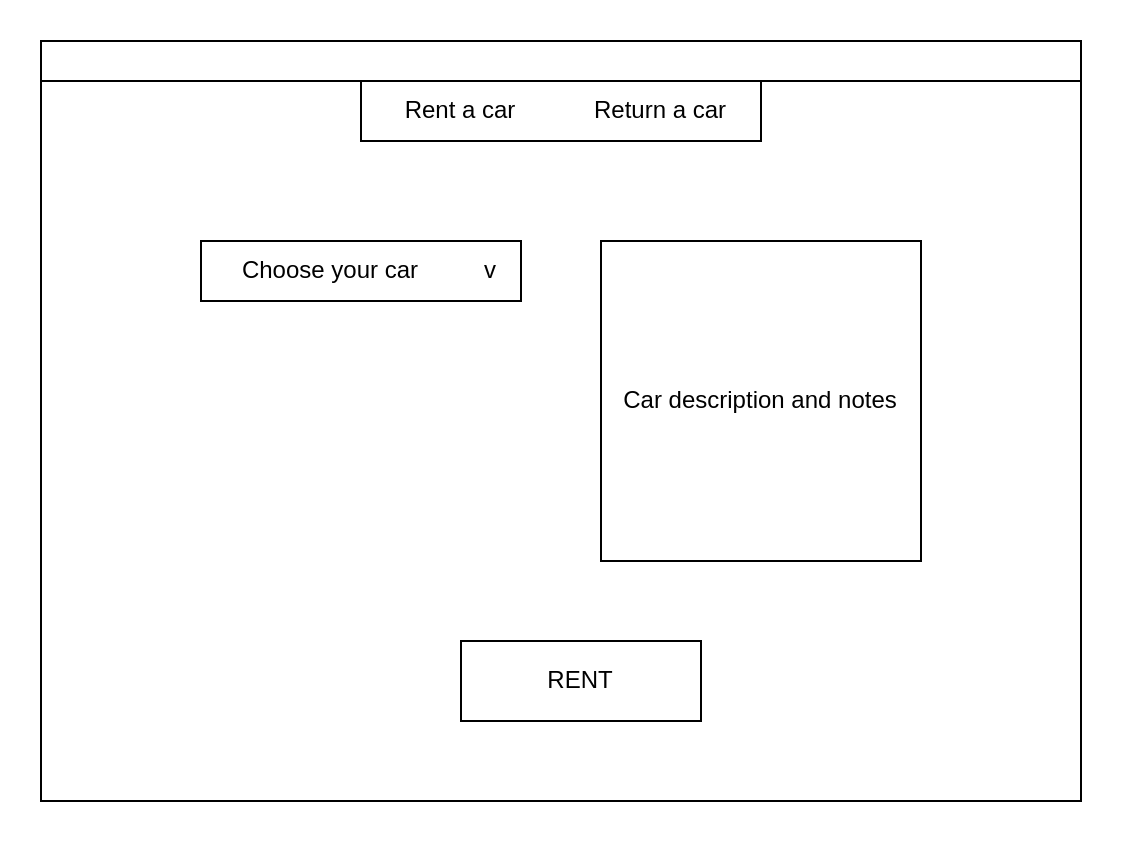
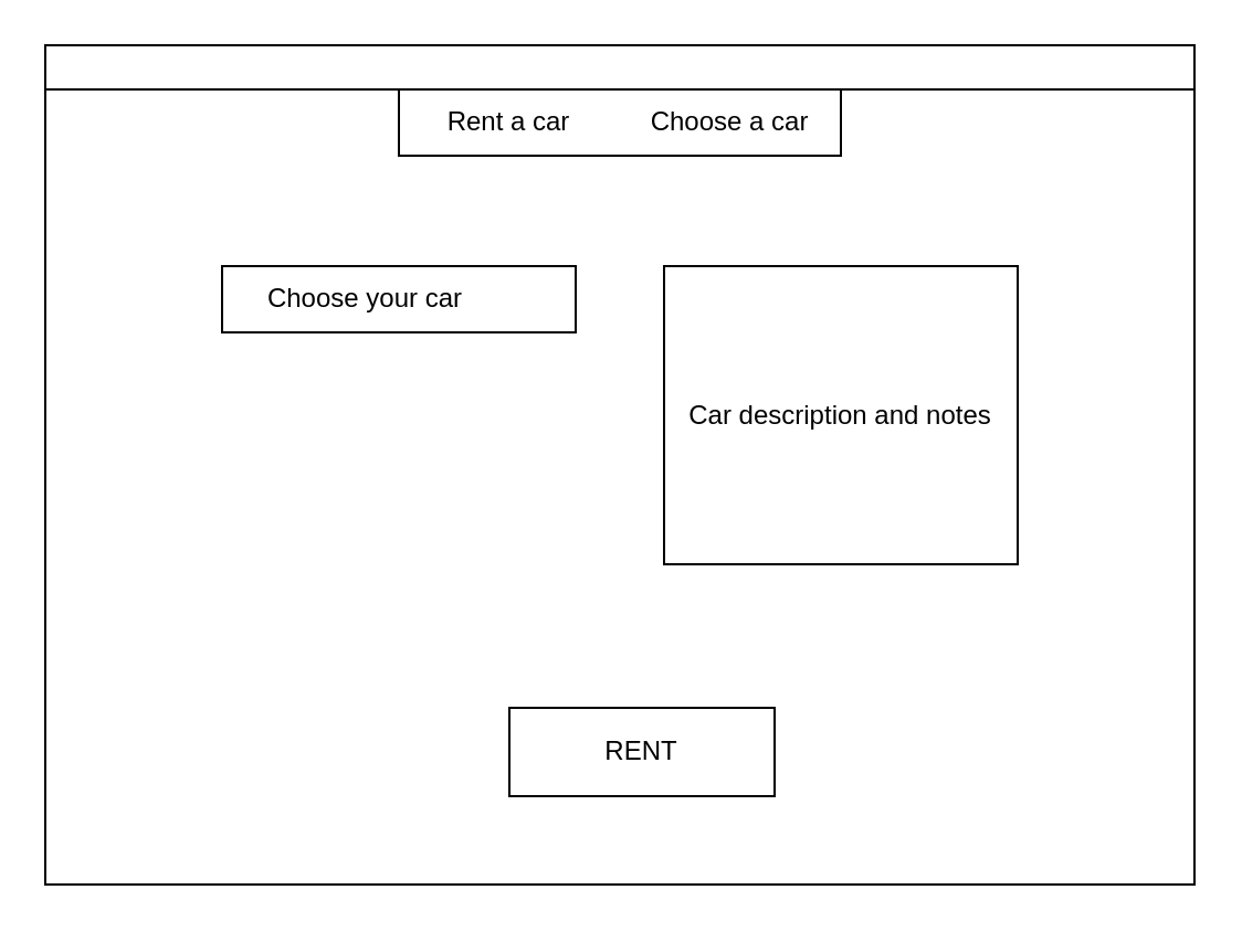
- <mxCell id="6" value="Return a car" style="text;html=1;strokeColor=none;fillColor=none;align=center;verticalAlign=middle;whiteSpace=wrap;rounded=0;" parent="1" vertex="1"><mxGeometry x="280" y="40" width="100" height="30" as="geometry" /></mxCell>
+ <mxCell id="6" value="Choose a car" style="text;html=1;strokeColor=none;fillColor=none;align=center;verticalAlign=middle;whiteSpace=wrap;rounded=0;" parent="1" vertex="1"><mxGeometry x="280" y="40" width="100" height="30" as="geometry" /></mxCell>
- <mxCell id="9" value="v" style="text;html=1;strokeColor=none;fillColor=none;align=center;verticalAlign=middle;whiteSpace=wrap;rounded=0;" parent="1" vertex="1"><mxGeometry x="230" y="120" width="30" height="30" as="geometry" /></mxCell>
- <mxCell id="10" value="Car description and notes" style="rounded=0;whiteSpace=wrap;html=1;fillColor=none;" parent="1" vertex="1"><mxGeometry x="300" y="120" width="160" height="160" as="geometry" /></mxCell>
+ <mxCell id="10" value="Car description and notes" style="rounded=0;whiteSpace=wrap;html=1;fillColor=none;" parent="1" vertex="1"><mxGeometry x="300" y="120" width="160" height="135" as="geometry" /></mxCell>
